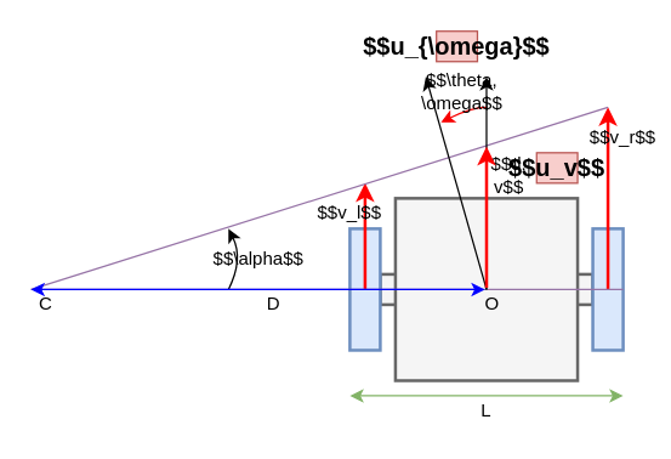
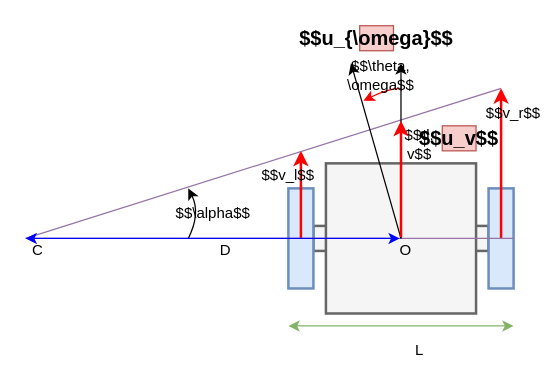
- <mxCell id="16" value="L" style="text;html=1;align=center;verticalAlign=middle;whiteSpace=wrap;rounded=0;" parent="1" vertex="1"><mxGeometry x="310" y="260" width="20" height="20" as="geometry" /></mxCell>
+ <mxCell id="16" value="L" style="text;html=1;align=center;verticalAlign=middle;whiteSpace=wrap;rounded=0;" parent="1" vertex="1"><mxGeometry x="325" y="270" width="20" height="20" as="geometry" /></mxCell>
